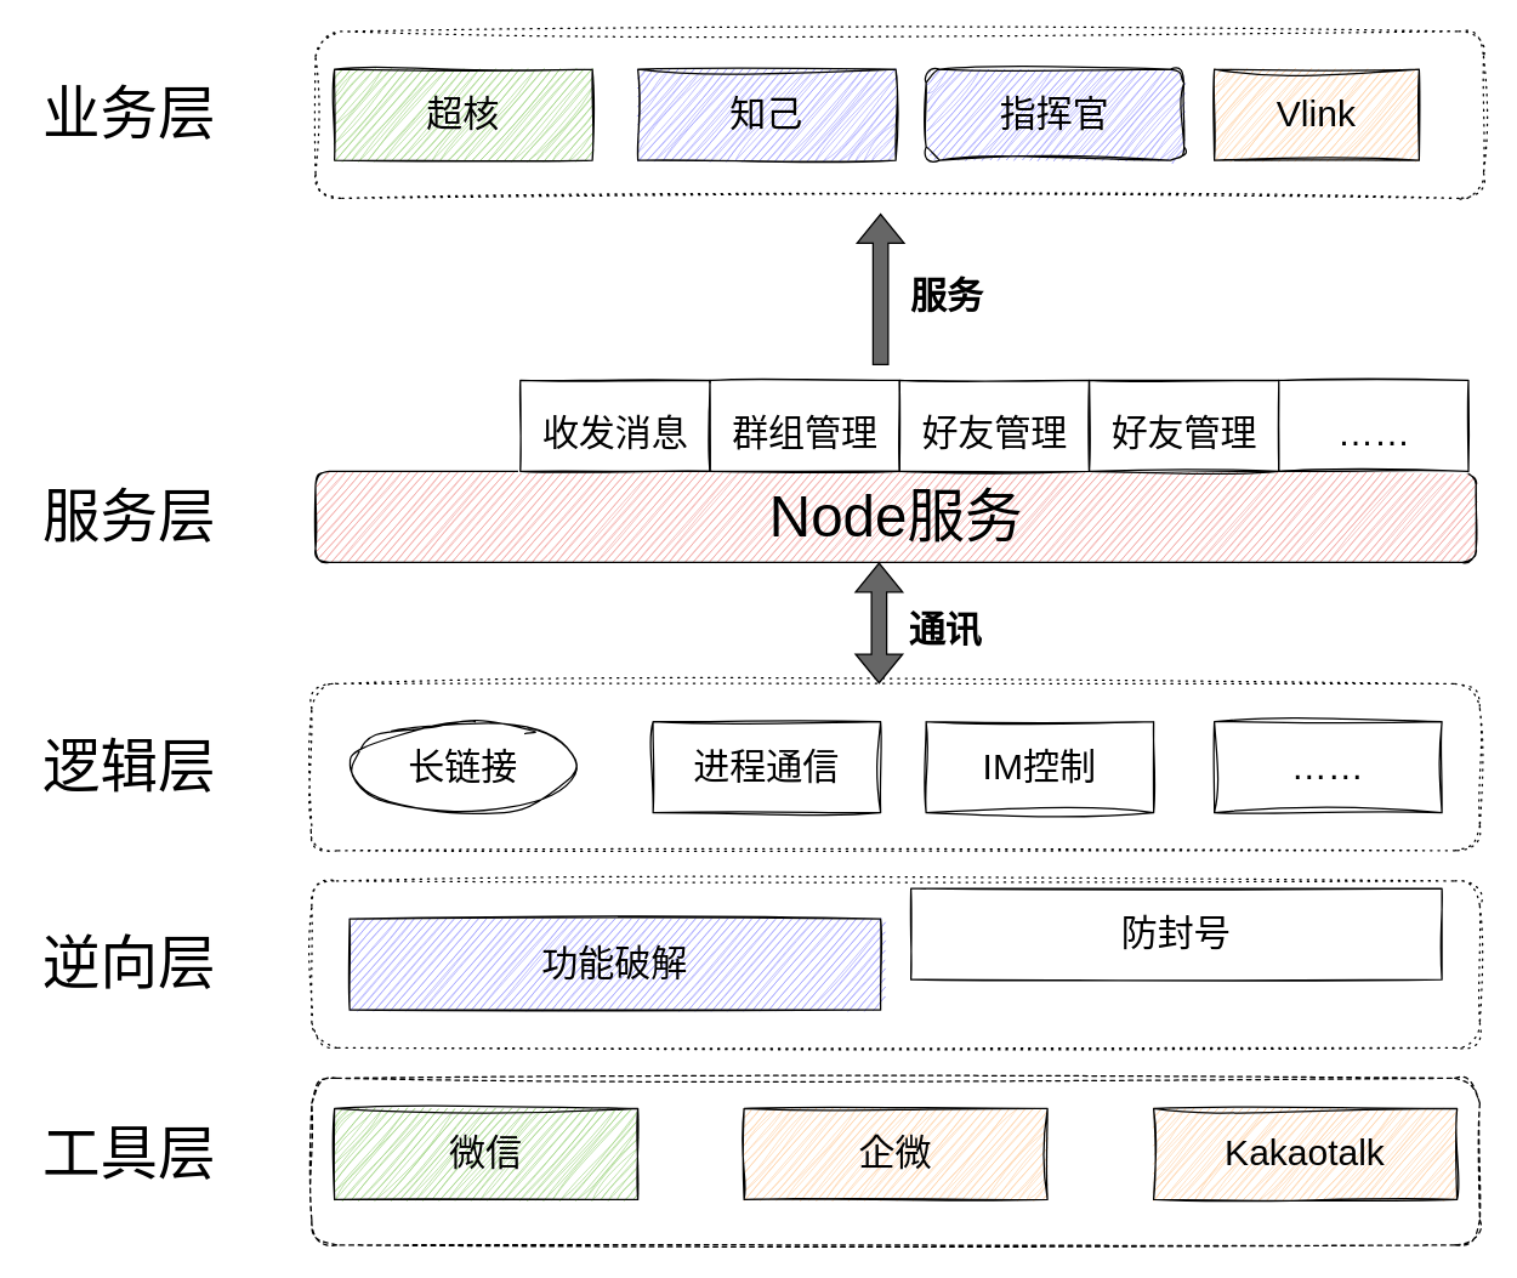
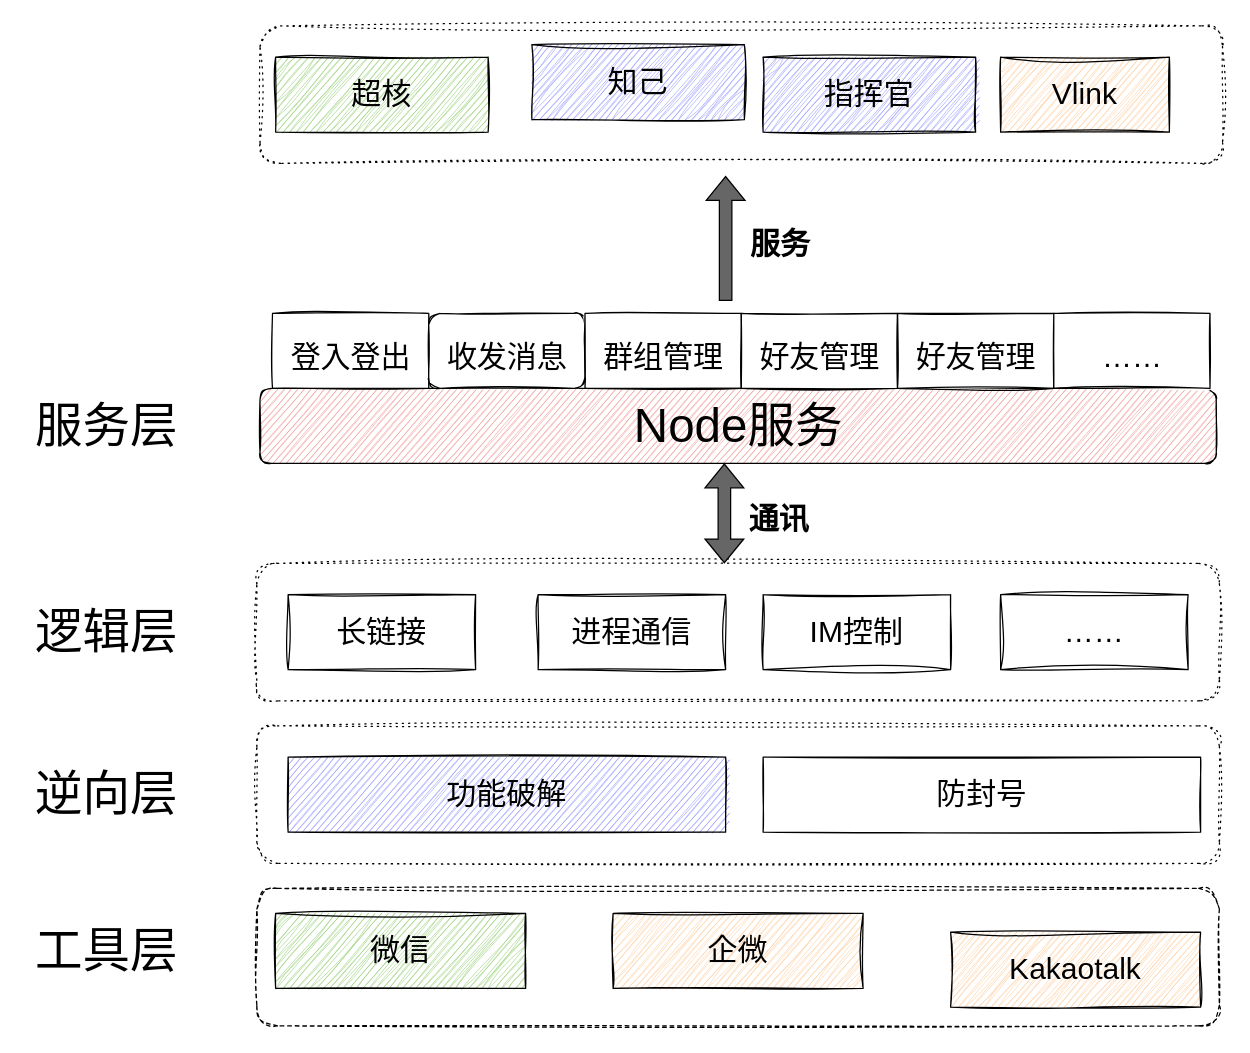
- <mxCell id="32" value="业务层" style="text;html=1;strokeColor=none;fillColor=none;align=center;verticalAlign=middle;whiteSpace=wrap;rounded=0;dashed=1;dashPattern=1 4;sketch=1;fontSize=38;" vertex="1" parent="1"><mxGeometry x="20" y="60" width="130" height="30" as="geometry" /></mxCell>
- <mxCell id="29" value="&lt;font style=&quot;font-size: 24px;&quot;&gt;知己&lt;/font&gt;" style="rounded=0;whiteSpace=wrap;html=1;fillColor=#9999FF;sketch=1;curveFitting=1;jiggle=2;" vertex="1" parent="1"><mxGeometry x="420" y="45" width="170" height="60" as="geometry" /></mxCell>
+ <mxCell id="29" value="&lt;font style=&quot;font-size: 24px;&quot;&gt;知己&lt;/font&gt;" style="rounded=0;whiteSpace=wrap;html=1;fillColor=#9999FF;sketch=1;curveFitting=1;jiggle=2;" vertex="1" parent="1"><mxGeometry x="425" y="35" width="170" height="60" as="geometry" /></mxCell>
- <mxCell id="30" value="&lt;font style=&quot;font-size: 24px;&quot;&gt;指挥官&lt;/font&gt;" style="whiteSpace=wrap;html=1;fillColor=#9999FF;sketch=1;curveFitting=1;jiggle=2;rounded=1;" vertex="1" parent="1"><mxGeometry x="610" y="45" width="170" height="60" as="geometry" /></mxCell>
+ <mxCell id="30" value="&lt;font style=&quot;font-size: 24px;&quot;&gt;指挥官&lt;/font&gt;" style="rounded=0;whiteSpace=wrap;html=1;fillColor=#9999FF;sketch=1;curveFitting=1;jiggle=2;" vertex="1" parent="1"><mxGeometry x="610" y="45" width="170" height="60" as="geometry" /></mxCell>
+ <mxCell id="18" value="&lt;font style=&quot;font-size: 24px;&quot;&gt;登入登出&lt;/font&gt;" style="rounded=0;whiteSpace=wrap;html=1;sketch=1;fontSize=38;" vertex="1" parent="1"><mxGeometry x="217.5" y="250" width="125" height="60" as="geometry" /></mxCell>
- <mxCell id="19" value="&lt;font style=&quot;font-size: 24px;&quot;&gt;收发消息&lt;/font&gt;" style="rounded=0;whiteSpace=wrap;html=1;sketch=1;fontSize=38;" vertex="1" parent="1"><mxGeometry x="342.5" y="250" width="125" height="60" as="geometry" /></mxCell>
+ <mxCell id="19" value="&lt;font style=&quot;font-size: 24px;&quot;&gt;收发消息&lt;/font&gt;" style="whiteSpace=wrap;html=1;sketch=1;fontSize=38;rounded=1;" vertex="1" parent="1"><mxGeometry x="342.5" y="250" width="125" height="60" as="geometry" /></mxCell>
- <mxCell id="10" value="&lt;font style=&quot;font-size: 24px;&quot;&gt;长链接&lt;/font&gt;" style="ellipse;whiteSpace=wrap;html=1;sketch=1;curveFitting=1;jiggle=2;" vertex="1" parent="1"><mxGeometry x="230" y="475" width="150" height="60" as="geometry" /></mxCell>
+ <mxCell id="10" value="&lt;font style=&quot;font-size: 24px;&quot;&gt;长链接&lt;/font&gt;" style="rounded=0;whiteSpace=wrap;html=1;sketch=1;curveFitting=1;jiggle=2;" vertex="1" parent="1"><mxGeometry x="230" y="475" width="150" height="60" as="geometry" /></mxCell>
- <mxCell id="8" value="防封号" style="rounded=0;whiteSpace=wrap;html=1;sketch=1;fontSize=24;" vertex="1" parent="1"><mxGeometry x="600" y="585" width="350" height="60" as="geometry" /></mxCell>
+ <mxCell id="8" value="防封号" style="rounded=0;whiteSpace=wrap;html=1;sketch=1;fontSize=24;" vertex="1" parent="1"><mxGeometry x="610" y="605" width="350" height="60" as="geometry" /></mxCell>
- <mxCell id="6" value="&lt;font style=&quot;font-size: 24px;&quot;&gt;Kakaotalk&lt;/font&gt;" style="rounded=0;whiteSpace=wrap;html=1;fillColor=#FFCE9F;sketch=1;curveFitting=1;jiggle=2;" vertex="1" parent="1"><mxGeometry x="760" y="730" width="200" height="60" as="geometry" /></mxCell>
+ <mxCell id="6" value="&lt;font style=&quot;font-size: 24px;&quot;&gt;Kakaotalk&lt;/font&gt;" style="rounded=0;whiteSpace=wrap;html=1;fillColor=#FFCE9F;sketch=1;curveFitting=1;jiggle=2;" vertex="1" parent="1"><mxGeometry x="760" y="745" width="200" height="60" as="geometry" /></mxCell>
